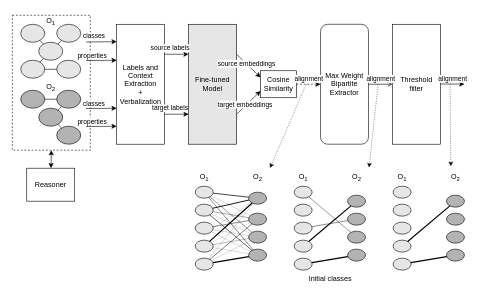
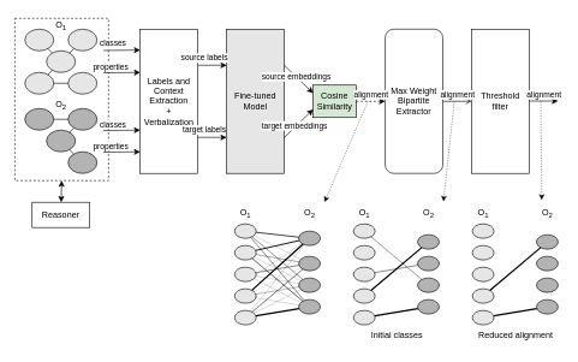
- <mxCell id="37" value="Cosine Similarity" style="rounded=0;whiteSpace=wrap;html=1;strokeColor=#000000;fillColor=#FFFFFF;" parent="1" vertex="1"><mxGeometry x="434" y="117.5" width="60" height="45" as="geometry" /></mxCell>
+ <mxCell id="37" value="Cosine Similarity" style="rounded=0;whiteSpace=wrap;html=1;strokeColor=#000000;fillColor=#d5e8d4;" parent="1" vertex="1"><mxGeometry x="434" y="117.5" width="60" height="45" as="geometry" /></mxCell>
- <mxCell id="30" value="&lt;font style=&quot;font-size: 12px;&quot;&gt;Reasoner&lt;/font&gt;" style="rounded=0;whiteSpace=wrap;html=1;strokeColor=#000000;fontSize=10;fillColor=#FFFFFF;" parent="1" vertex="1"><mxGeometry x="44" y="280" width="80" height="55" as="geometry" /></mxCell>
+ <mxCell id="30" value="&lt;font style=&quot;font-size: 12px;&quot;&gt;Reasoner&lt;/font&gt;" style="rounded=0;whiteSpace=wrap;html=1;strokeColor=#000000;fontSize=10;fillColor=#FFFFFF;" parent="1" vertex="1"><mxGeometry x="44" y="280" width="80" height="35" as="geometry" /></mxCell>
+ <mxCell id="116" value="Reduced alignment" style="text;html=1;align=center;verticalAlign=middle;resizable=0;points=[];autosize=1;strokeColor=none;fillColor=none;fontSize=12;" parent="1" vertex="1"><mxGeometry x="649.5" y="450" width="130" height="30" as="geometry" /></mxCell>
